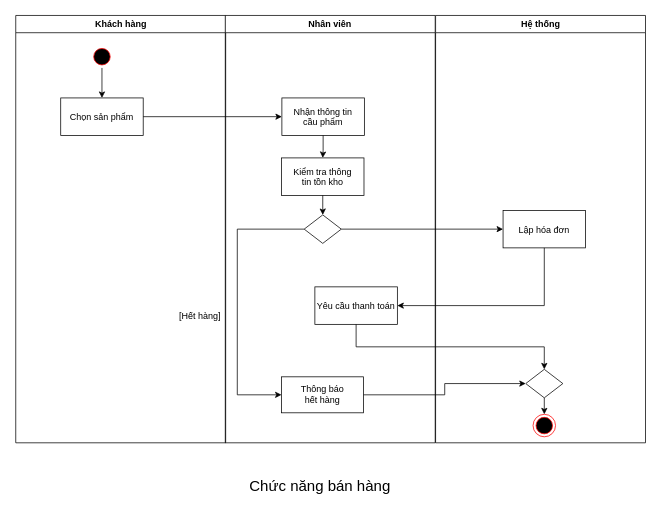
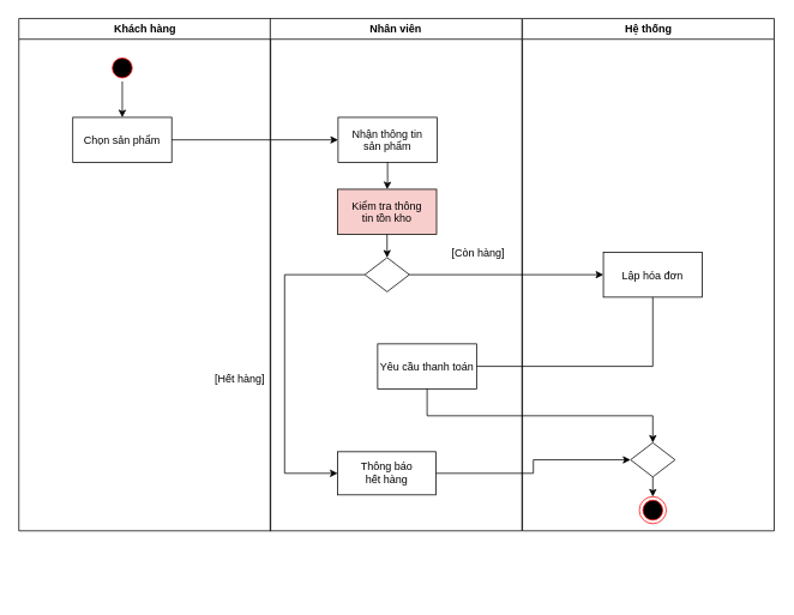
- <mxCell id="8" value="Nhận thông tin&#10;cầu phẩm" style="" parent="7" vertex="1"><mxGeometry x="75.5" y="110" width="110" height="50" as="geometry" /></mxCell>
+ <mxCell id="8" value="Nhận thông tin&#10;sản phẩm" style="" parent="7" vertex="1"><mxGeometry x="75.5" y="110" width="110" height="50" as="geometry" /></mxCell>
- <mxCell id="11" value="Kiểm tra thông&#10;tin tồn kho" style="" parent="7" vertex="1"><mxGeometry x="75" y="190" width="110" height="50" as="geometry" /></mxCell>
+ <mxCell id="11" value="Kiểm tra thông&#10;tin tồn kho" style="fillColor=#f8cecc;" parent="7" vertex="1"><mxGeometry x="75" y="190" width="110" height="50" as="geometry" /></mxCell>
+ <mxCell id="10" value="&lt;font style=&quot;font-size: 12px&quot;&gt;[Còn hàng]&lt;/font&gt;" style="text;html=1;align=center;verticalAlign=middle;resizable=0;points=[];autosize=1;fontSize=20;" parent="7" vertex="1"><mxGeometry x="196" y="242" width="70" height="30" as="geometry" /></mxCell>
- <mxCell id="25" value="" style="edgeStyle=orthogonalEdgeStyle;rounded=0;orthogonalLoop=1;jettySize=auto;html=1;fontSize=20;entryX=1;entryY=0.5;entryDx=0;entryDy=0;exitX=0.5;exitY=1;exitDx=0;exitDy=0;" parent="1" source="18" target="16" edge="1"><mxGeometry relative="1" as="geometry" /></mxCell>
+ <mxCell id="25" value="" style="edgeStyle=orthogonalEdgeStyle;rounded=0;orthogonalLoop=1;jettySize=auto;html=1;fontSize=20;entryX=1;entryY=0.5;entryDx=0;entryDy=0;exitX=0.5;exitY=1;exitDx=0;exitDy=0;endArrow=none;" parent="1" source="18" target="16" edge="1"><mxGeometry relative="1" as="geometry" /></mxCell>
- <mxCell id="22" value="Chức năng bán hàng" style="text;html=1;align=center;verticalAlign=middle;resizable=0;points=[];autosize=1;fontSize=20;" parent="1" vertex="1"><mxGeometry x="326" y="632" width="200" height="30" as="geometry" /></mxCell>
